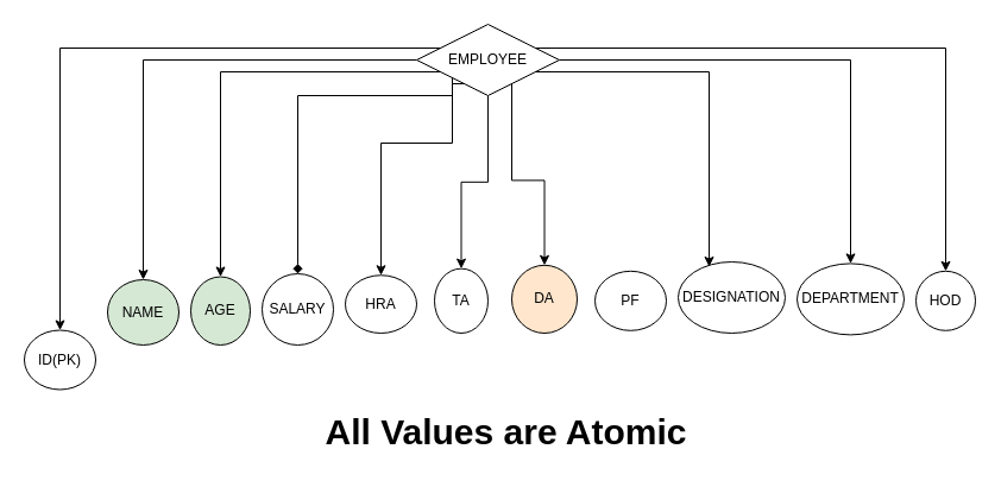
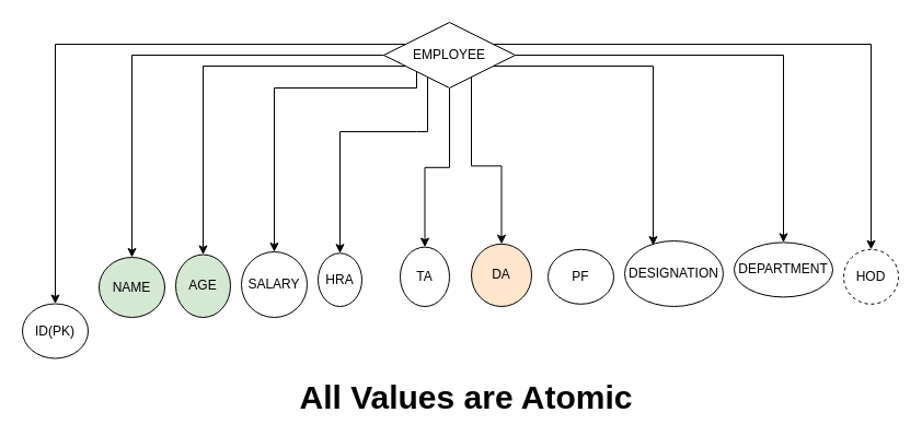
- <mxCell id="6" style="edgeStyle=orthogonalEdgeStyle;rounded=0;orthogonalLoop=1;jettySize=auto;html=1;exitX=0;exitY=1;exitDx=0;exitDy=0;entryX=0.5;entryY=0;entryDx=0;entryDy=0;endArrow=diamond;" edge="1" parent="1" source="10" target="15"><mxGeometry relative="1" as="geometry"><Array as="points"><mxPoint x="250" y="80" /></Array></mxGeometry></mxCell>
+ <mxCell id="6" style="edgeStyle=orthogonalEdgeStyle;rounded=0;orthogonalLoop=1;jettySize=auto;html=1;exitX=0;exitY=1;exitDx=0;exitDy=0;entryX=0.5;entryY=0;entryDx=0;entryDy=0;" edge="1" parent="1" source="10" target="15"><mxGeometry relative="1" as="geometry"><Array as="points"><mxPoint x="250" y="80" /></Array></mxGeometry></mxCell>
- <mxCell id="20" value="DEPARTMENT" style="ellipse;whiteSpace=wrap;html=1;" vertex="1" parent="1"><mxGeometry x="670" y="221.4" width="90" height="60" as="geometry" /></mxCell>
+ <mxCell id="20" value="DEPARTMENT" style="ellipse;whiteSpace=wrap;html=1;" vertex="1" parent="1"><mxGeometry x="670" y="221.4" width="90" height="50" as="geometry" /></mxCell>
- <mxCell id="21" value="HOD" style="ellipse;whiteSpace=wrap;html=1;" vertex="1" parent="1"><mxGeometry x="770" y="227.81" width="50" height="50" as="geometry" /></mxCell>
+ <mxCell id="21" value="HOD" style="ellipse;whiteSpace=wrap;html=1;dashed=1;" vertex="1" parent="1"><mxGeometry x="770" y="227.81" width="50" height="50" as="geometry" /></mxCell>
- <mxCell id="16" value="HRA" style="ellipse;whiteSpace=wrap;html=1;" vertex="1" parent="1"><mxGeometry x="290" y="231.25" width="60" height="48.75" as="geometry" /></mxCell>
+ <mxCell id="16" value="HRA" style="ellipse;whiteSpace=wrap;html=1;" vertex="1" parent="1"><mxGeometry x="290" y="231.25" width="40" height="48.75" as="geometry" /></mxCell>
